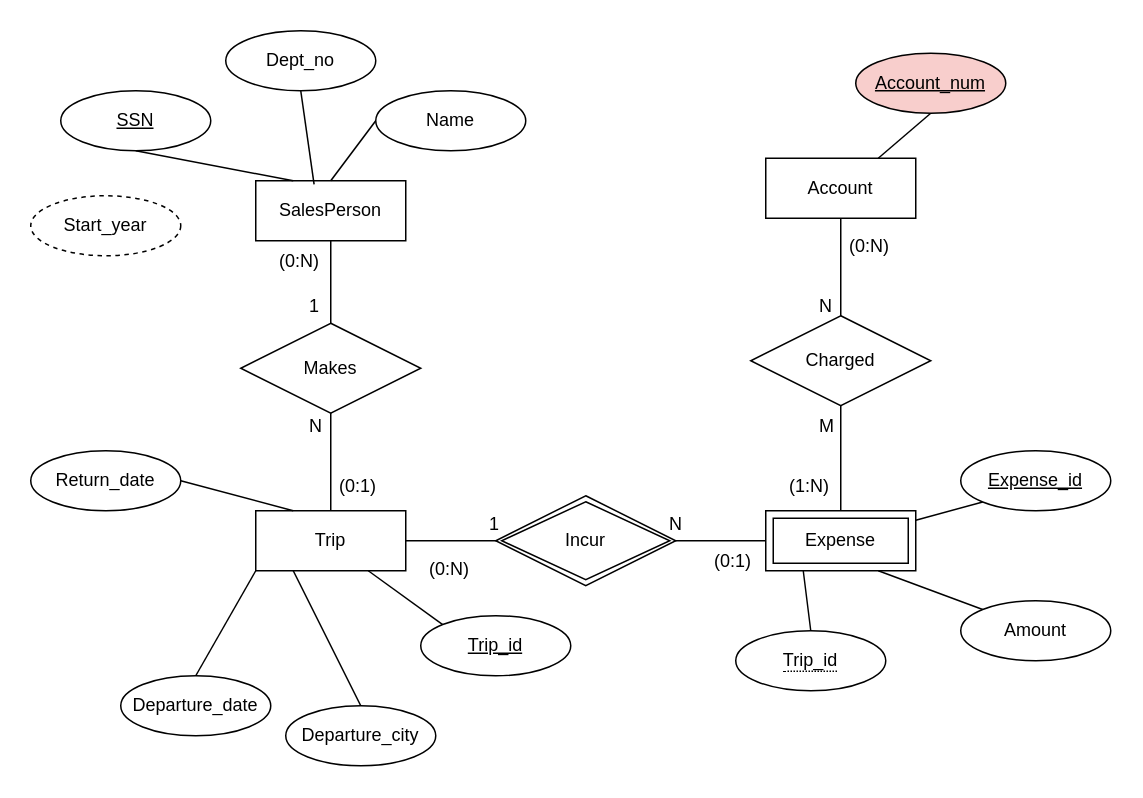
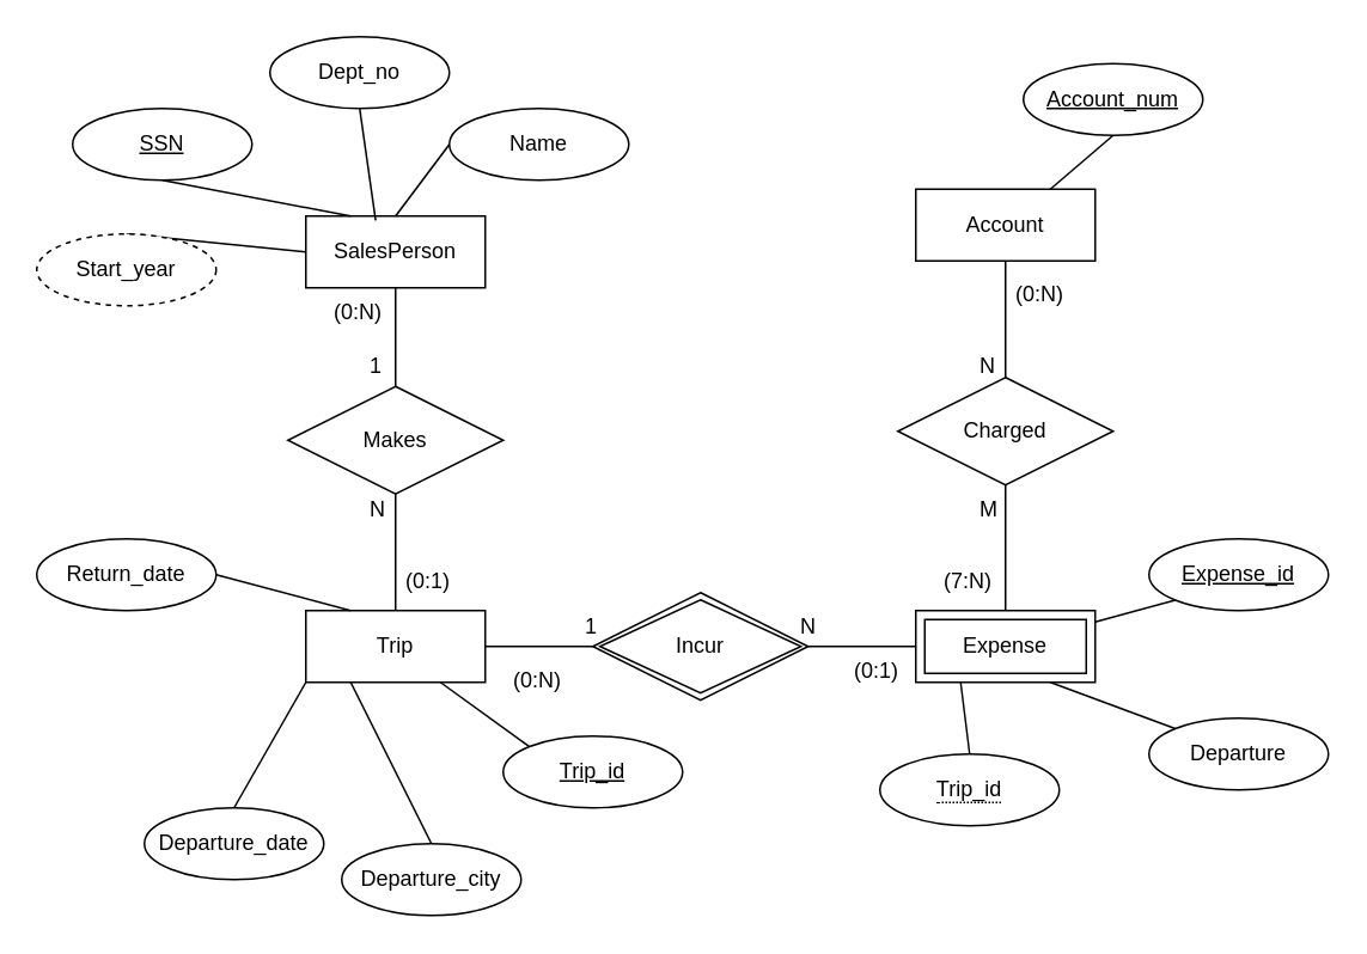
- <mxCell id="29" value="Account_num" style="ellipse;whiteSpace=wrap;html=1;align=center;fontStyle=4;fillColor=#f8cecc;" parent="1" vertex="1"><mxGeometry x="570" y="35" width="100" height="40" as="geometry" /></mxCell>
+ <mxCell id="29" value="Account_num" style="ellipse;whiteSpace=wrap;html=1;align=center;fontStyle=4;" parent="1" vertex="1"><mxGeometry x="570" y="35" width="100" height="40" as="geometry" /></mxCell>
+ <mxCell id="12" style="rounded=0;orthogonalLoop=1;jettySize=auto;html=1;exitX=0.5;exitY=0;exitDx=0;exitDy=0;entryX=0;entryY=0.5;entryDx=0;entryDy=0;endArrow=none;startFill=0;" parent="1" source="13" target="3" edge="1"><mxGeometry relative="1" as="geometry" /></mxCell>
- <mxCell id="32" value="(1:N)" style="text;strokeColor=none;fillColor=none;spacingLeft=4;spacingRight=4;overflow=hidden;rotatable=0;points=[[0,0.5],[1,0.5]];portConstraint=eastwest;fontSize=12;whiteSpace=wrap;html=1;" parent="1" vertex="1"><mxGeometry x="520" y="310" width="40" height="30" as="geometry" /></mxCell>
+ <mxCell id="32" value="(7:N)" style="text;strokeColor=none;fillColor=none;spacingLeft=4;spacingRight=4;overflow=hidden;rotatable=0;points=[[0,0.5],[1,0.5]];portConstraint=eastwest;fontSize=12;whiteSpace=wrap;html=1;" parent="1" vertex="1"><mxGeometry x="520" y="310" width="40" height="30" as="geometry" /></mxCell>
- <mxCell id="24" value="Amount" style="ellipse;whiteSpace=wrap;html=1;align=center;" parent="1" vertex="1"><mxGeometry x="640" y="400" width="100" height="40" as="geometry" /></mxCell>
+ <mxCell id="24" value="Departure" style="ellipse;whiteSpace=wrap;html=1;align=center;" parent="1" vertex="1"><mxGeometry x="640" y="400" width="100" height="40" as="geometry" /></mxCell>
